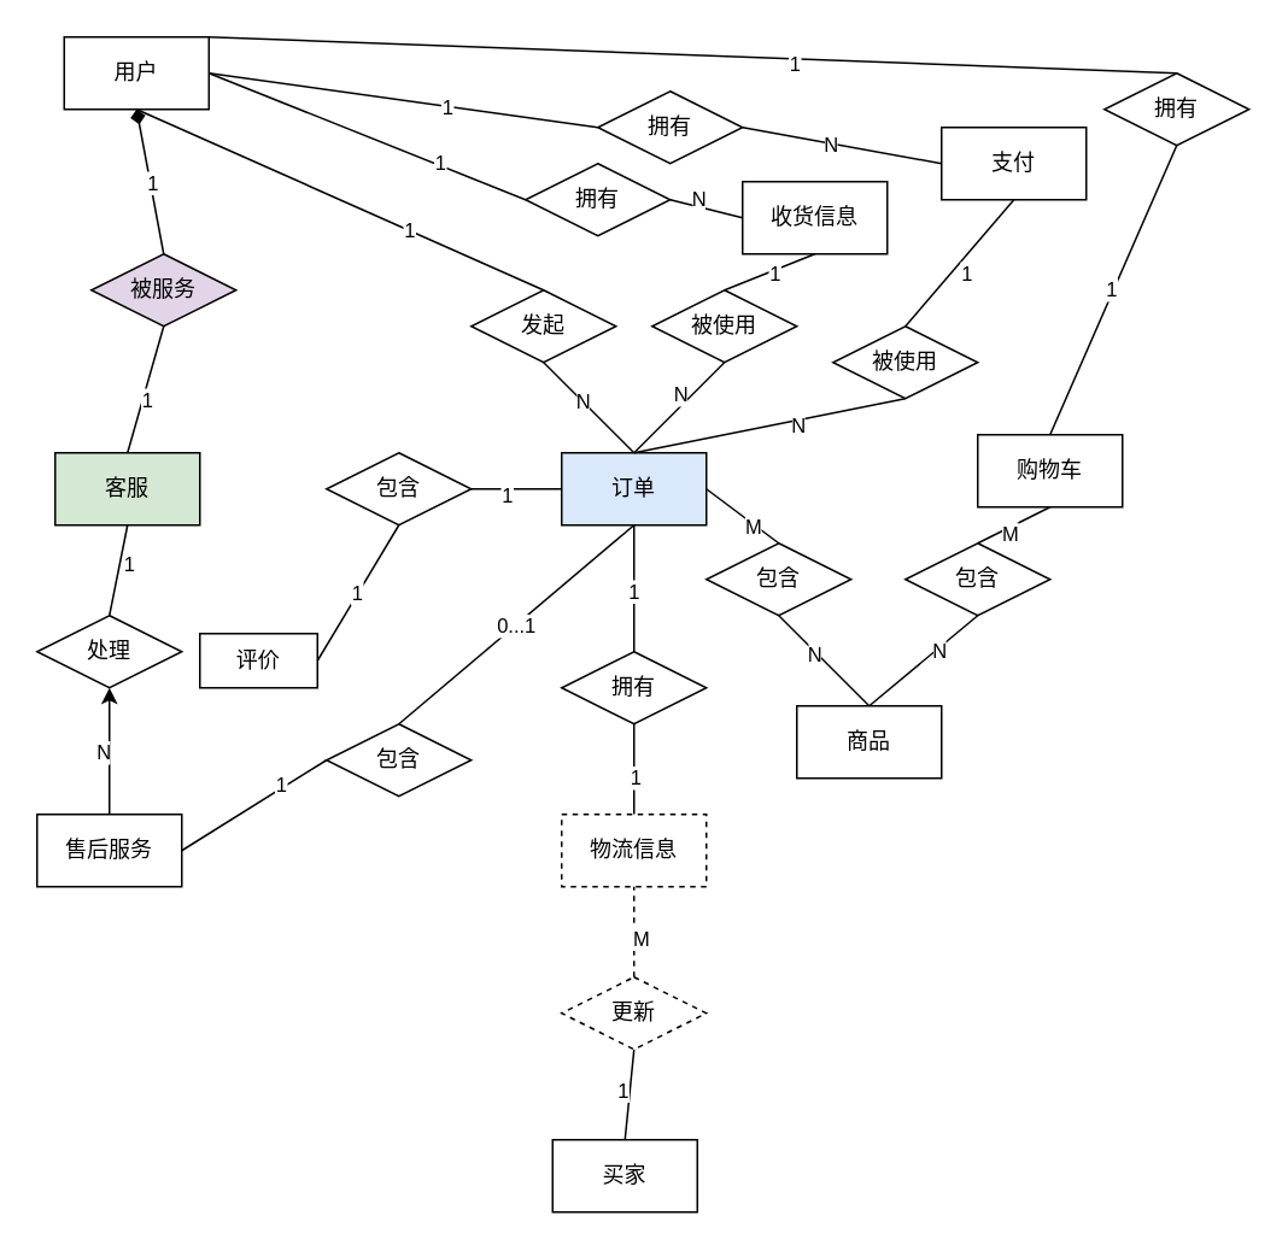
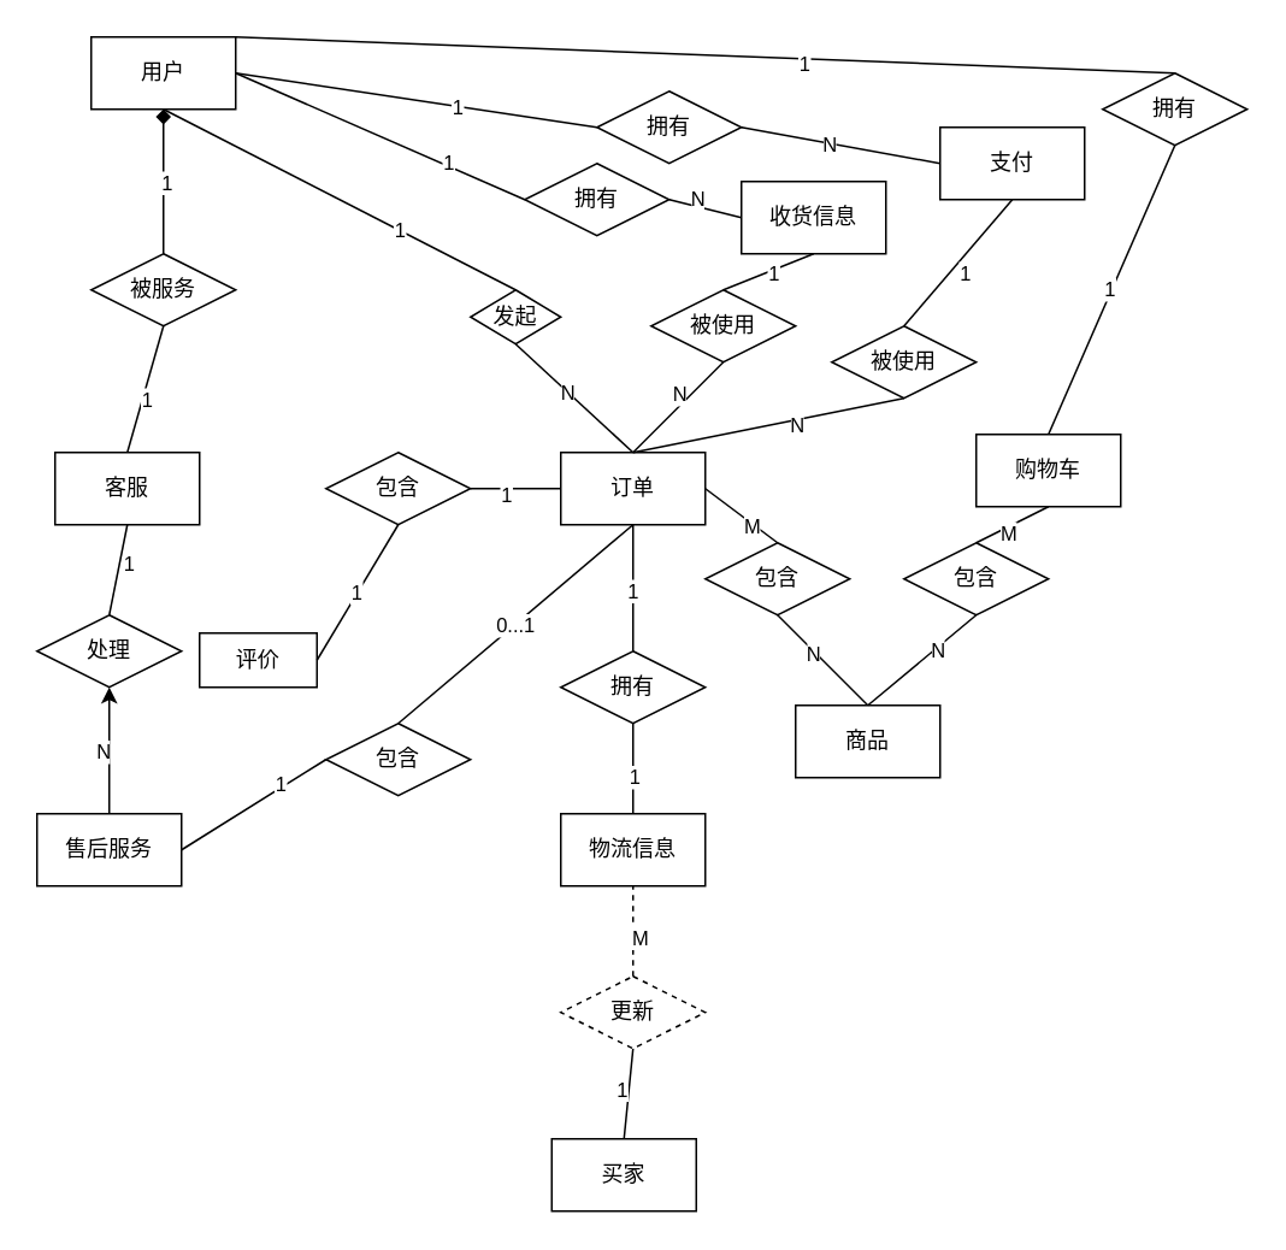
- <mxCell id="2" value="用户" style="rounded=0;whiteSpace=wrap;html=1;" vertex="1" parent="1"><mxGeometry x="35" y="20" width="80" height="40" as="geometry" /></mxCell>
+ <mxCell id="2" value="用户" style="rounded=0;whiteSpace=wrap;html=1;" vertex="1" parent="1"><mxGeometry y="20" width="80" height="40" as="geometry" x="50" /></mxCell>
- <mxCell id="73" value="被服务" style="rhombus;whiteSpace=wrap;html=1;fillColor=#e1d5e7;" vertex="1" parent="1"><mxGeometry y="140" width="80" height="40" as="geometry" x="50" /></mxCell>
+ <mxCell id="73" value="被服务" style="rhombus;whiteSpace=wrap;html=1;" vertex="1" parent="1"><mxGeometry y="140" width="80" height="40" as="geometry" x="50" /></mxCell>
- <mxCell id="6" value="发起" style="rhombus;whiteSpace=wrap;html=1;" vertex="1" parent="1"><mxGeometry x="260" y="160" width="80" height="40" as="geometry" /></mxCell>
+ <mxCell id="6" value="发起" style="rhombus;whiteSpace=wrap;html=1;" vertex="1" parent="1"><mxGeometry x="260" y="160" width="50" height="30" as="geometry" /></mxCell>
- <mxCell id="70" value="客服" style="rounded=0;whiteSpace=wrap;html=1;fillColor=#d5e8d4;" vertex="1" parent="1"><mxGeometry x="30" y="250" width="80" height="40" as="geometry" /></mxCell>
+ <mxCell id="70" value="客服" style="rounded=0;whiteSpace=wrap;html=1;" vertex="1" parent="1"><mxGeometry x="30" y="250" width="80" height="40" as="geometry" /></mxCell>
- <mxCell id="3" value="订单" style="rounded=0;whiteSpace=wrap;html=1;fillColor=#dae8fc;" vertex="1" parent="1"><mxGeometry x="310" y="250" width="80" height="40" as="geometry" /></mxCell>
+ <mxCell id="3" value="订单" style="rounded=0;whiteSpace=wrap;html=1;" vertex="1" parent="1"><mxGeometry x="310" y="250" width="80" height="40" as="geometry" /></mxCell>
- <mxCell id="63" value="物流信息" style="rounded=0;whiteSpace=wrap;html=1;dashed=1;" vertex="1" parent="1"><mxGeometry x="310" y="450" width="80" height="40" as="geometry" /></mxCell>
+ <mxCell id="63" value="物流信息" style="rounded=0;whiteSpace=wrap;html=1;" vertex="1" parent="1"><mxGeometry x="310" y="450" width="80" height="40" as="geometry" /></mxCell>
